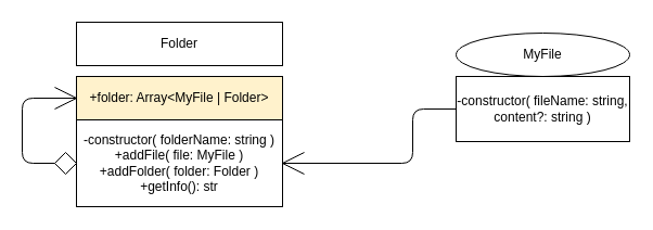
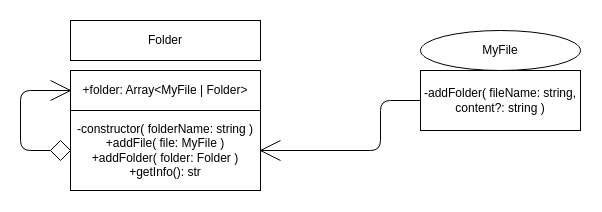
- <mxCell id="4" value="+folder: Array&amp;lt;MyFile | Folder&amp;gt;" style="rounded=0;whiteSpace=wrap;html=1;fillColor=#fff2cc;" parent="1" vertex="1"><mxGeometry x="70" y="70" width="190" height="40" as="geometry" /></mxCell>
+ <mxCell id="4" value="+folder: Array&amp;lt;MyFile | Folder&amp;gt;" style="rounded=0;whiteSpace=wrap;html=1;" parent="1" vertex="1"><mxGeometry x="70" y="70" width="190" height="40" as="geometry" /></mxCell>
- <mxCell id="6" value="-constructor( fileName: string, content?: string )" style="rounded=0;whiteSpace=wrap;html=1;" parent="1" vertex="1"><mxGeometry x="420" y="70" width="160" height="60" as="geometry" /></mxCell>
+ <mxCell id="6" value="-addFolder( fileName: string, content?: string )" style="rounded=0;whiteSpace=wrap;html=1;" parent="1" vertex="1"><mxGeometry x="420" y="70" width="160" height="60" as="geometry" /></mxCell>
